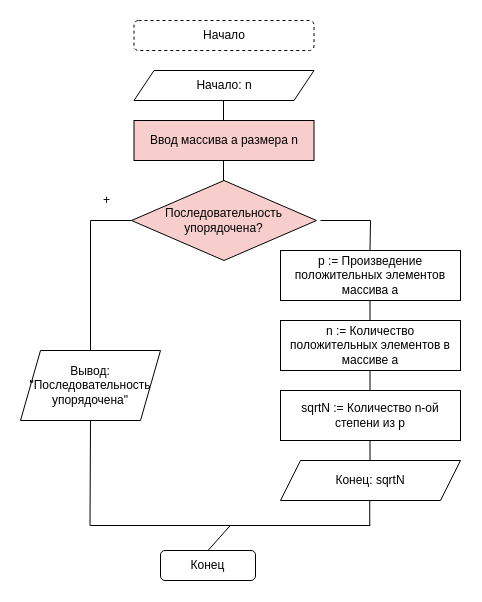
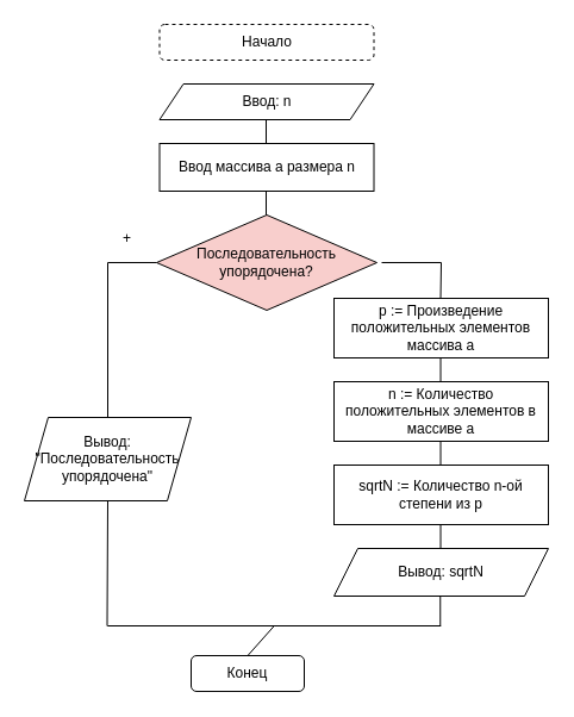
- <mxCell id="3" value="Начало: n" style="shape=parallelogram;perimeter=parallelogramPerimeter;whiteSpace=wrap;html=1;fixedSize=1;" parent="1" vertex="1"><mxGeometry x="133.5" y="70" width="180" height="30" as="geometry" /></mxCell>
+ <mxCell id="3" value="Ввод: n" style="shape=parallelogram;perimeter=parallelogramPerimeter;whiteSpace=wrap;html=1;fixedSize=1;" parent="1" vertex="1"><mxGeometry x="133.5" y="70" width="180" height="30" as="geometry" /></mxCell>
- <mxCell id="4" value="Ввод массива а размера n" style="rounded=0;whiteSpace=wrap;html=1;fillColor=#f8cecc;" parent="1" vertex="1"><mxGeometry x="133.5" y="120" width="180" height="40" as="geometry" /></mxCell>
+ <mxCell id="4" value="Ввод массива а размера n" style="rounded=0;whiteSpace=wrap;html=1;" parent="1" vertex="1"><mxGeometry x="133.5" y="120" width="180" height="40" as="geometry" /></mxCell>
- <mxCell id="23" value="Конец: sqrtN" style="shape=parallelogram;perimeter=parallelogramPerimeter;whiteSpace=wrap;html=1;fixedSize=1;" parent="1" vertex="1"><mxGeometry x="280" y="460" width="180" height="40" as="geometry" /></mxCell>
+ <mxCell id="23" value="Вывод: sqrtN" style="shape=parallelogram;perimeter=parallelogramPerimeter;whiteSpace=wrap;html=1;fixedSize=1;" parent="1" vertex="1"><mxGeometry x="280" y="460" width="180" height="40" as="geometry" /></mxCell>
